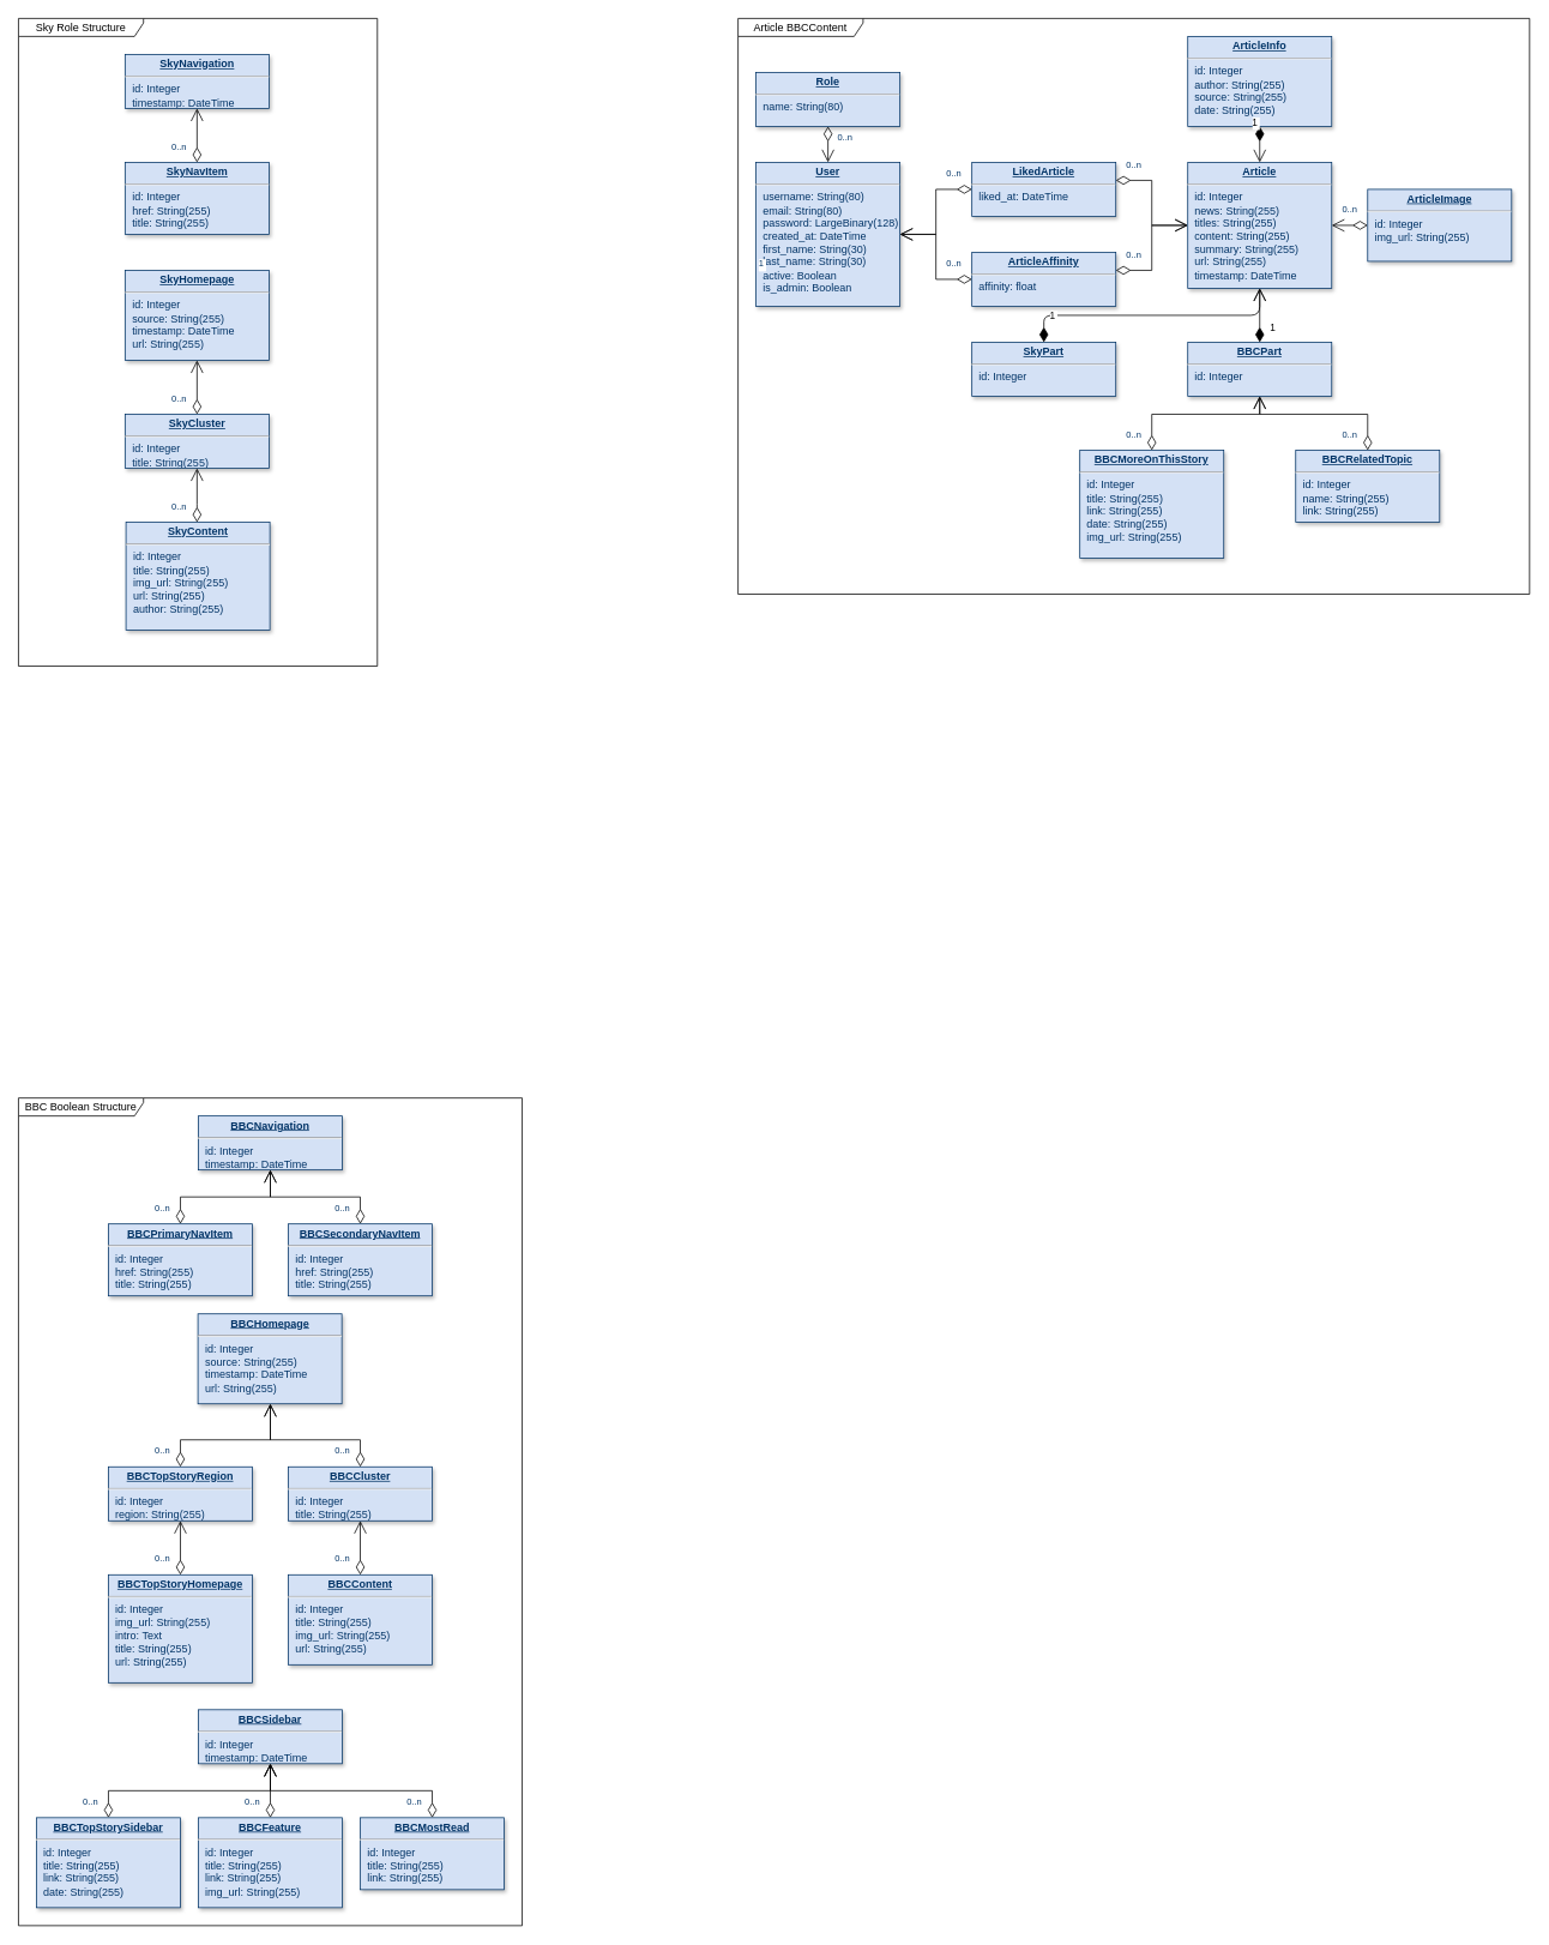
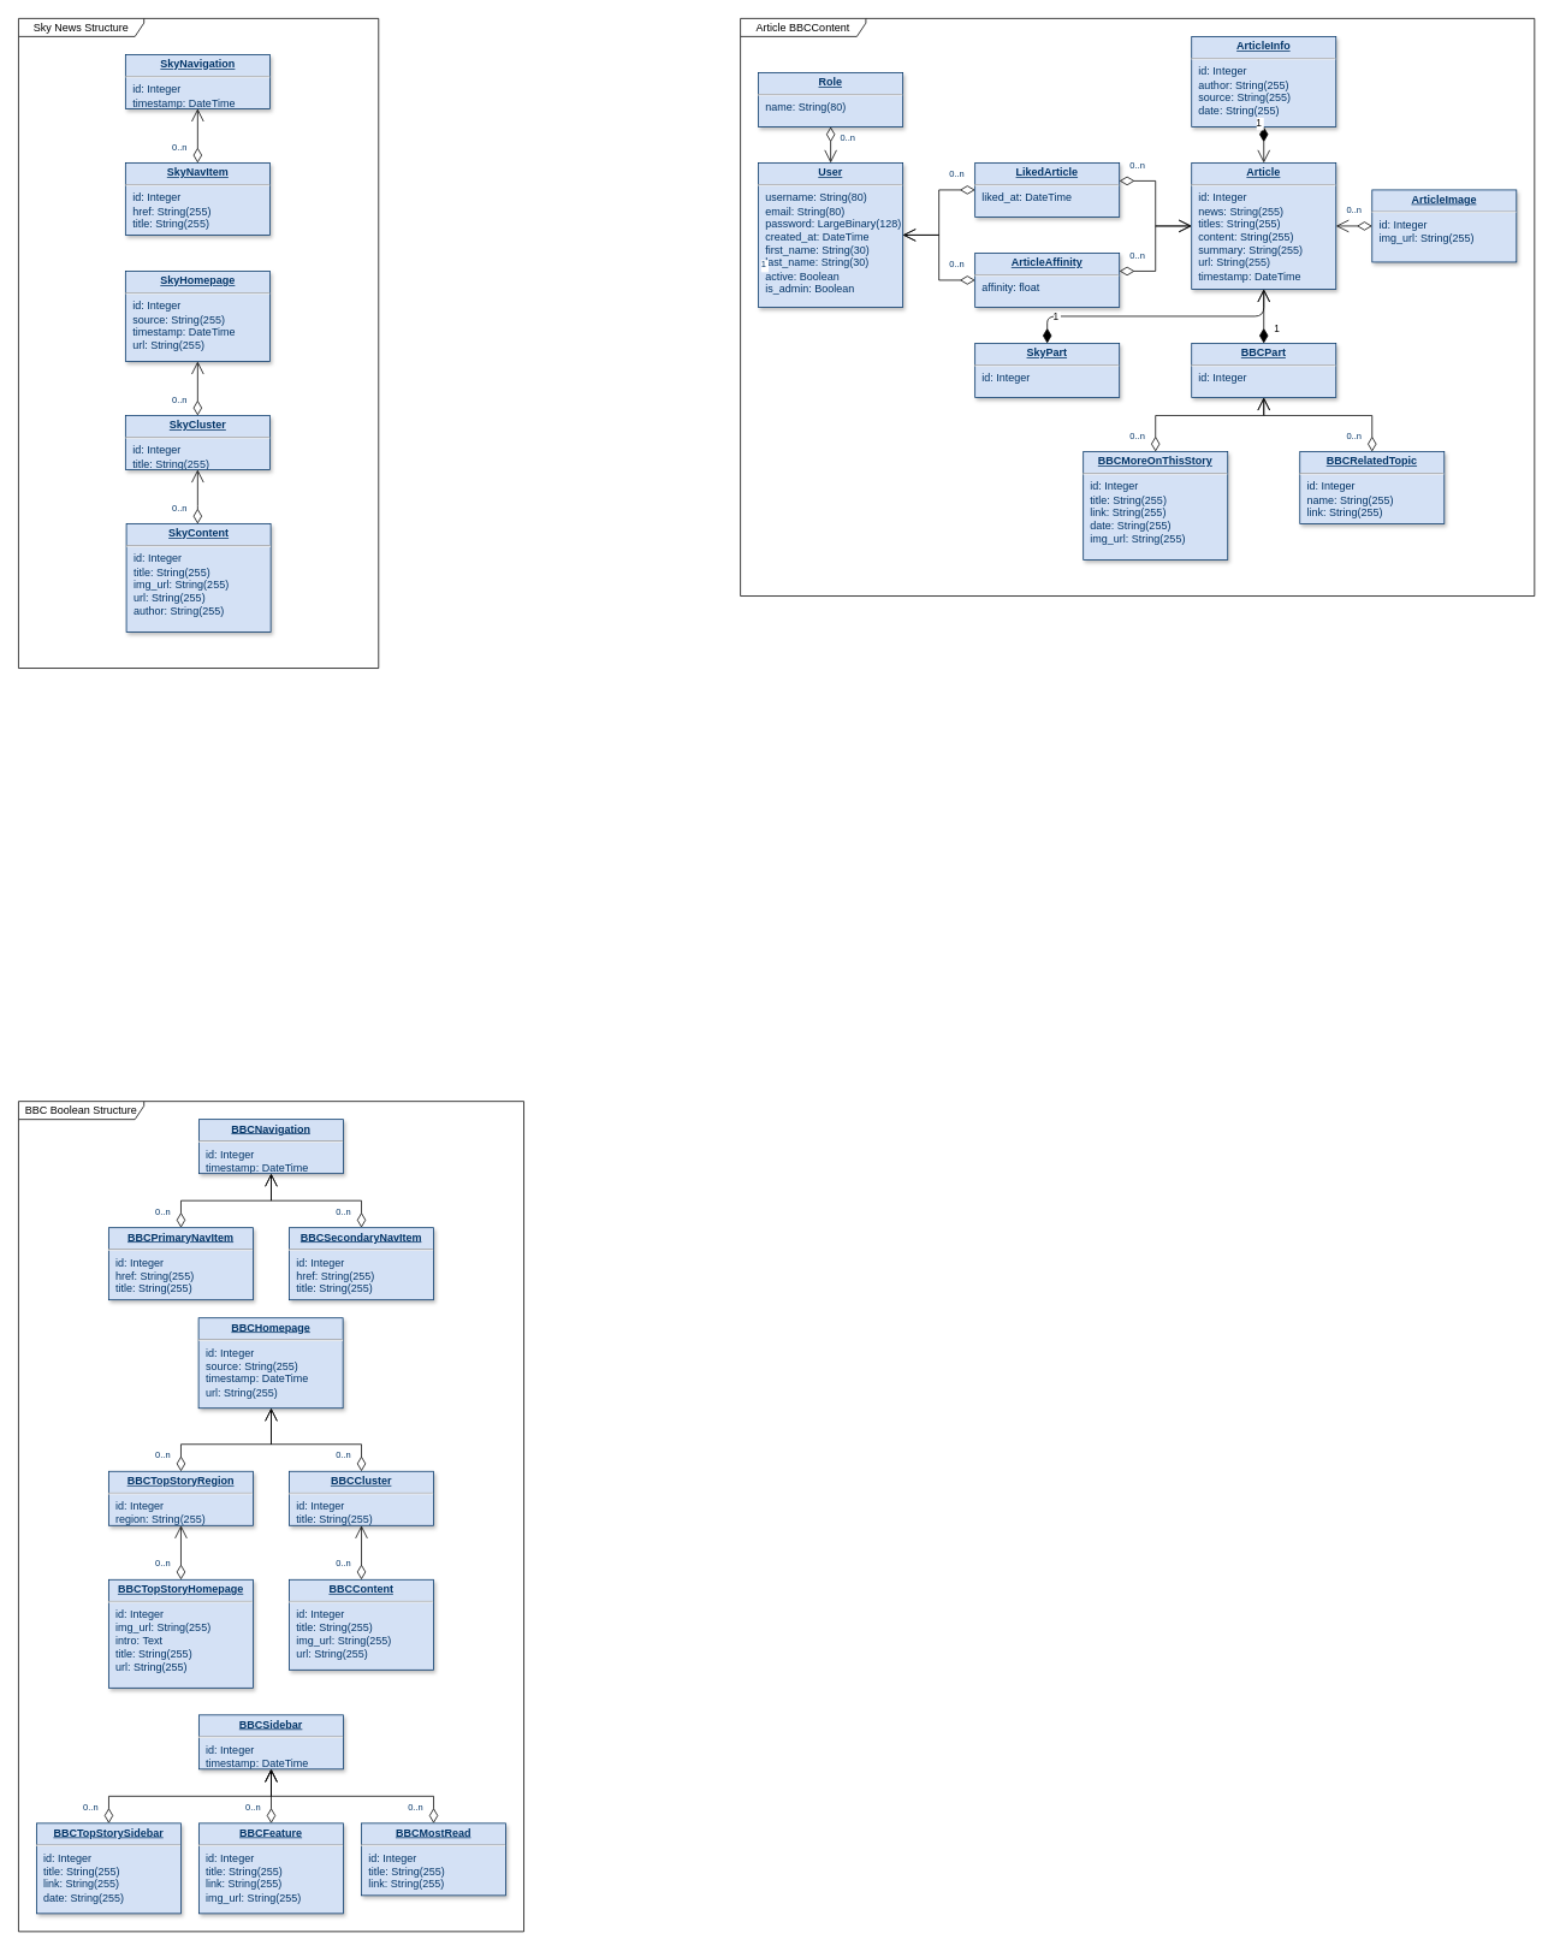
- <mxCell id="75" value="Sky Role Structure" style="shape=umlFrame;whiteSpace=wrap;html=1;pointerEvents=0;width=139;height=20;" vertex="1" parent="1"><mxGeometry x="20" y="20" width="399" height="720" as="geometry" /></mxCell>
+ <mxCell id="75" value="Sky News Structure" style="shape=umlFrame;whiteSpace=wrap;html=1;pointerEvents=0;width=139;height=20;" vertex="1" parent="1"><mxGeometry x="20" y="20" width="399" height="720" as="geometry" /></mxCell>
